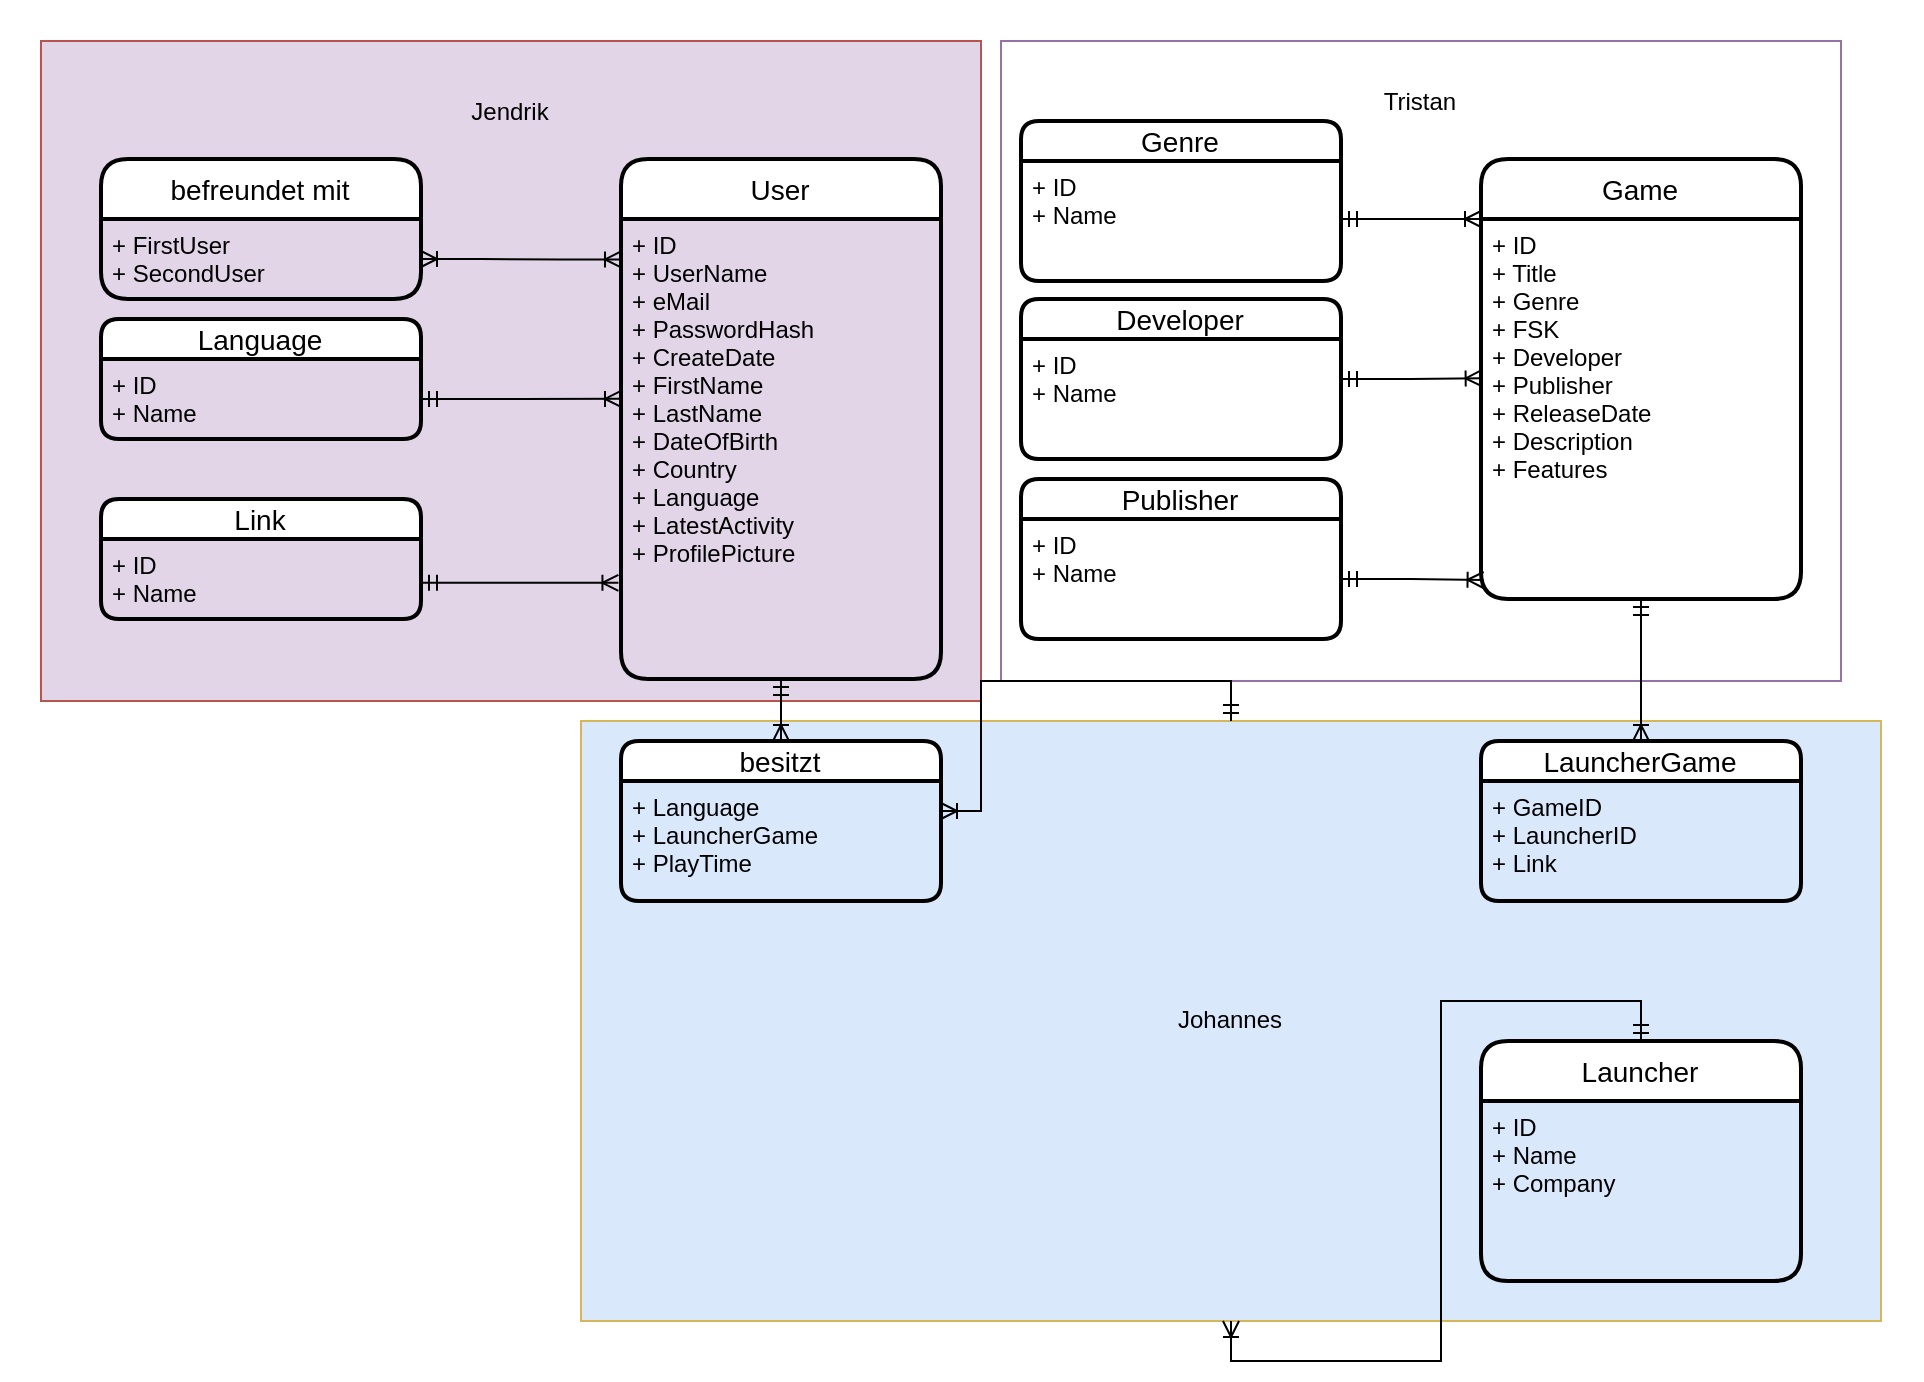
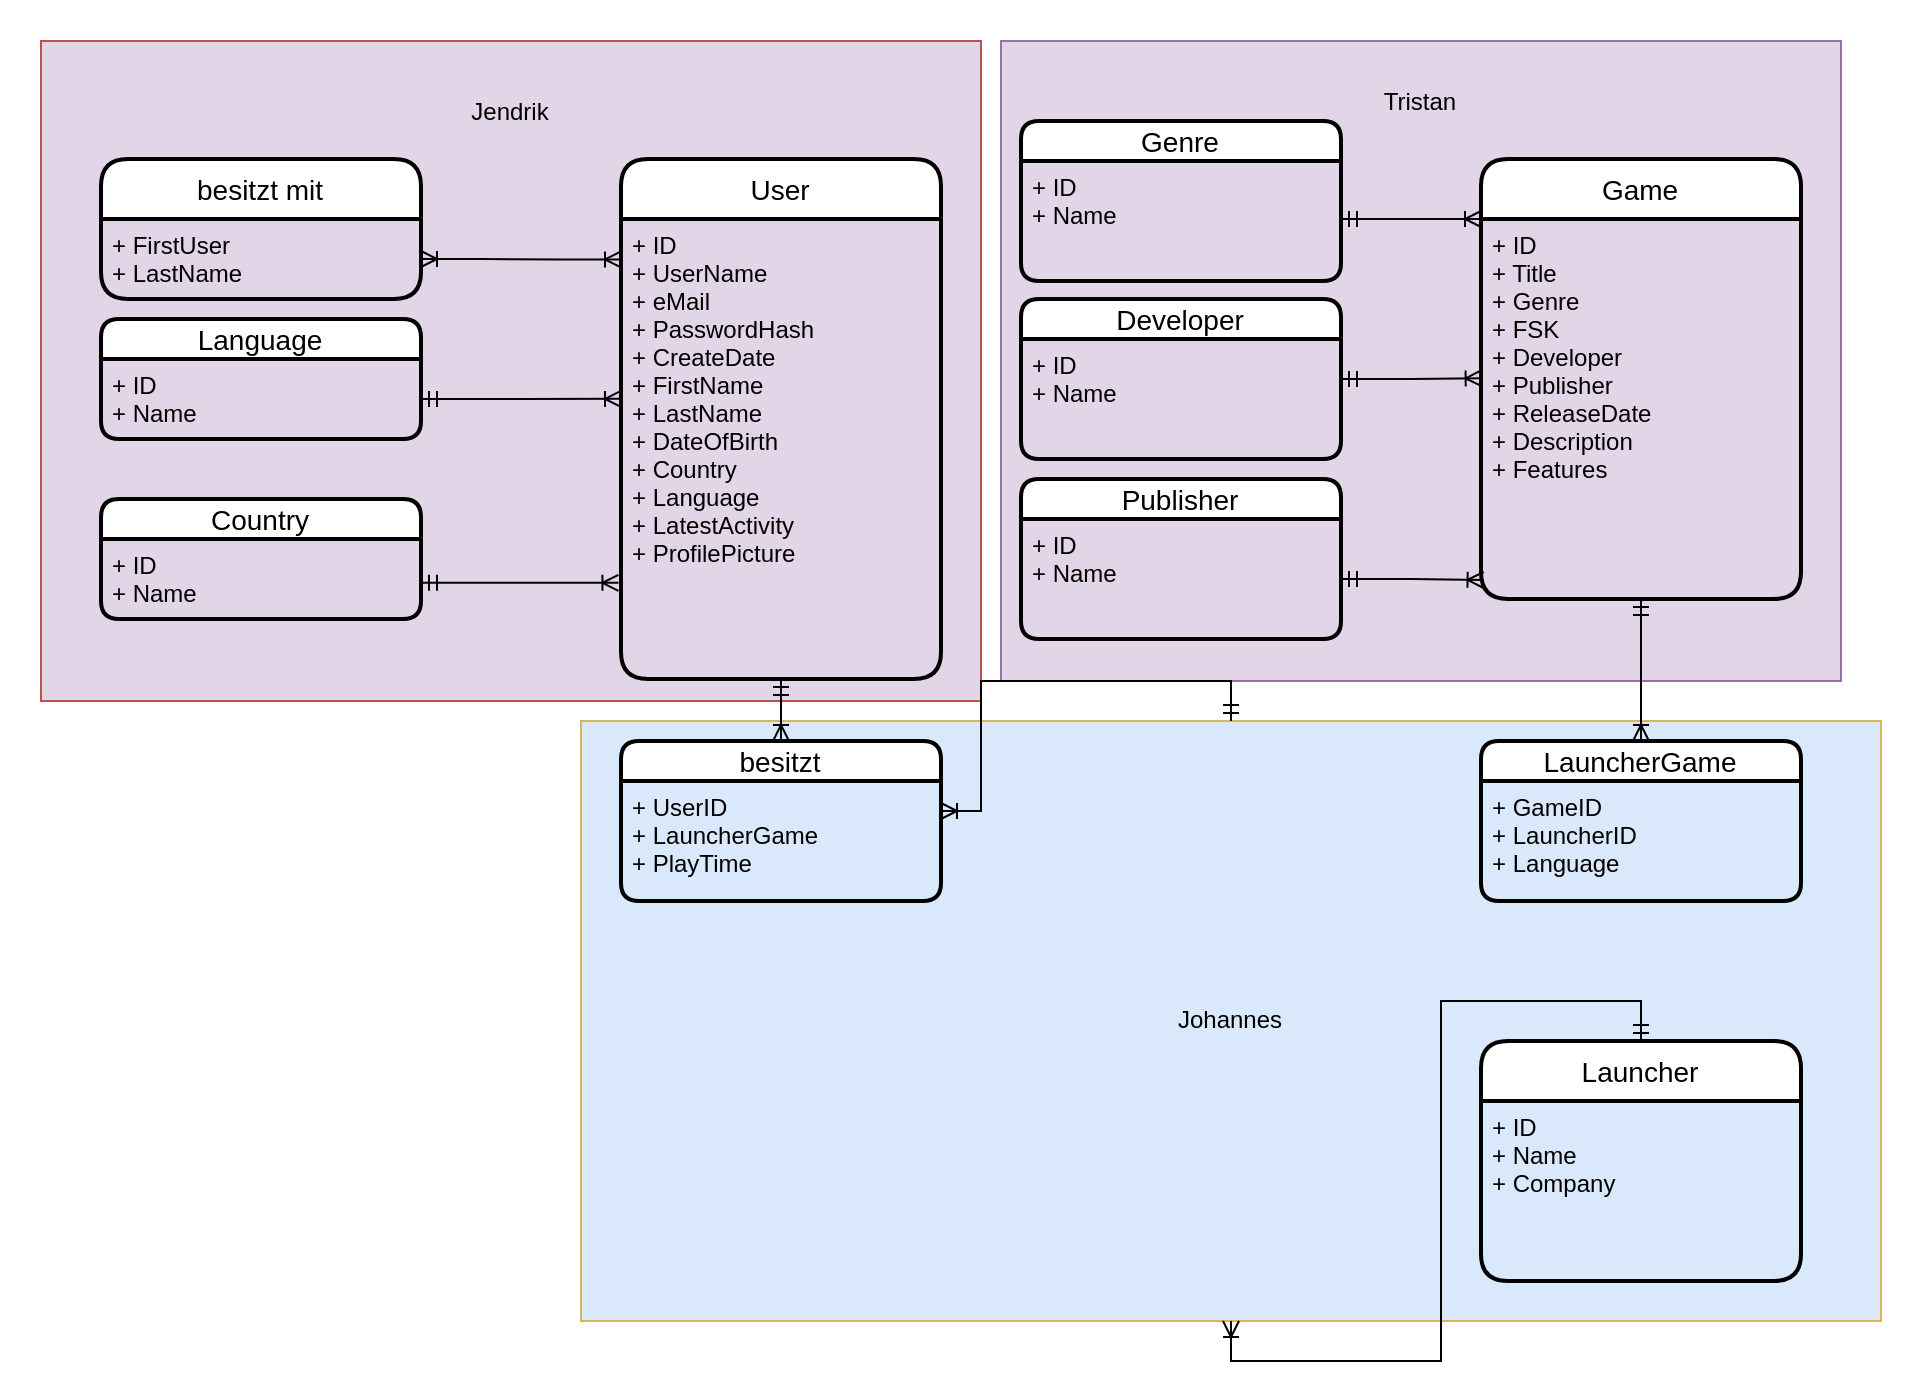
- <mxCell id="9" value="befreundet mit" style="swimlane;childLayout=stackLayout;horizontal=1;startSize=30;horizontalStack=0;rounded=1;fontSize=14;fontStyle=0;strokeWidth=2;resizeParent=0;resizeLast=1;shadow=0;dashed=0;align=center;" parent="1" vertex="1"><mxGeometry x="50" y="79" width="160" height="70" as="geometry" /></mxCell>
+ <mxCell id="9" value="besitzt mit" style="swimlane;childLayout=stackLayout;horizontal=1;startSize=30;horizontalStack=0;rounded=1;fontSize=14;fontStyle=0;strokeWidth=2;resizeParent=0;resizeLast=1;shadow=0;dashed=0;align=center;" parent="1" vertex="1"><mxGeometry x="50" y="79" width="160" height="70" as="geometry" /></mxCell>
- <mxCell id="10" value="+ FirstUser&#10;+ SecondUser" style="align=left;strokeColor=none;fillColor=none;spacingLeft=4;fontSize=12;verticalAlign=top;resizable=0;rotatable=0;part=1;fontStyle=0" parent="9" vertex="1"><mxGeometry y="30" width="160" height="40" as="geometry" /></mxCell>
+ <mxCell id="10" value="+ FirstUser&#10;+ LastName" style="align=left;strokeColor=none;fillColor=none;spacingLeft=4;fontSize=12;verticalAlign=top;resizable=0;rotatable=0;part=1;fontStyle=0" parent="9" vertex="1"><mxGeometry y="30" width="160" height="40" as="geometry" /></mxCell>
- <mxCell id="4" value="Tristan&lt;br&gt;&lt;br&gt;&lt;br&gt;&lt;br&gt;&lt;br&gt;&lt;br&gt;&lt;br&gt;&lt;br&gt;&lt;br&gt;&lt;br&gt;&lt;br&gt;&lt;br&gt;&lt;br&gt;&lt;br&gt;&lt;br&gt;&lt;br&gt;&lt;br&gt;&lt;br&gt;&lt;br&gt;" style="rounded=0;whiteSpace=wrap;html=1;fillColor=#ffffff;strokeColor=#9673a6;" vertex="1" parent="1"><mxGeometry x="500" width="420" height="320" as="geometry" y="20" /></mxCell>
+ <mxCell id="4" value="Tristan&lt;br&gt;&lt;br&gt;&lt;br&gt;&lt;br&gt;&lt;br&gt;&lt;br&gt;&lt;br&gt;&lt;br&gt;&lt;br&gt;&lt;br&gt;&lt;br&gt;&lt;br&gt;&lt;br&gt;&lt;br&gt;&lt;br&gt;&lt;br&gt;&lt;br&gt;&lt;br&gt;&lt;br&gt;" style="rounded=0;whiteSpace=wrap;html=1;fillColor=#e1d5e7;strokeColor=#9673a6;" vertex="1" parent="1"><mxGeometry x="500" width="420" height="320" as="geometry" y="20" /></mxCell>
- <mxCell id="22" value="Link" style="swimlane;childLayout=stackLayout;horizontal=1;startSize=20;horizontalStack=0;rounded=1;fontSize=14;fontStyle=0;strokeWidth=2;resizeParent=0;resizeLast=1;shadow=0;dashed=0;align=center;" parent="1" vertex="1"><mxGeometry x="50" y="249" width="160" height="60" as="geometry" /></mxCell>
+ <mxCell id="22" value="Country" style="swimlane;childLayout=stackLayout;horizontal=1;startSize=20;horizontalStack=0;rounded=1;fontSize=14;fontStyle=0;strokeWidth=2;resizeParent=0;resizeLast=1;shadow=0;dashed=0;align=center;" parent="1" vertex="1"><mxGeometry x="50" y="249" width="160" height="60" as="geometry" /></mxCell>
- <mxCell id="15" value="+ Language&#10;+ LauncherGame&#10;+ PlayTime" style="align=left;strokeColor=none;fillColor=none;spacingLeft=4;fontSize=12;verticalAlign=top;resizable=0;rotatable=0;part=1;" parent="14" vertex="1"><mxGeometry y="20" width="160" height="60" as="geometry" /></mxCell>
+ <mxCell id="15" value="+ UserID&#10;+ LauncherGame&#10;+ PlayTime" style="align=left;strokeColor=none;fillColor=none;spacingLeft=4;fontSize=12;verticalAlign=top;resizable=0;rotatable=0;part=1;" parent="14" vertex="1"><mxGeometry y="20" width="160" height="60" as="geometry" /></mxCell>
- <mxCell id="17" value="+ GameID&#10;+ LauncherID&#10;+ Link" style="align=left;strokeColor=none;fillColor=none;spacingLeft=4;fontSize=12;verticalAlign=top;resizable=0;rotatable=0;part=1;" parent="16" vertex="1"><mxGeometry y="20" width="160" height="60" as="geometry" /></mxCell>
+ <mxCell id="17" value="+ GameID&#10;+ LauncherID&#10;+ Language" style="align=left;strokeColor=none;fillColor=none;spacingLeft=4;fontSize=12;verticalAlign=top;resizable=0;rotatable=0;part=1;" parent="16" vertex="1"><mxGeometry y="20" width="160" height="60" as="geometry" /></mxCell>
